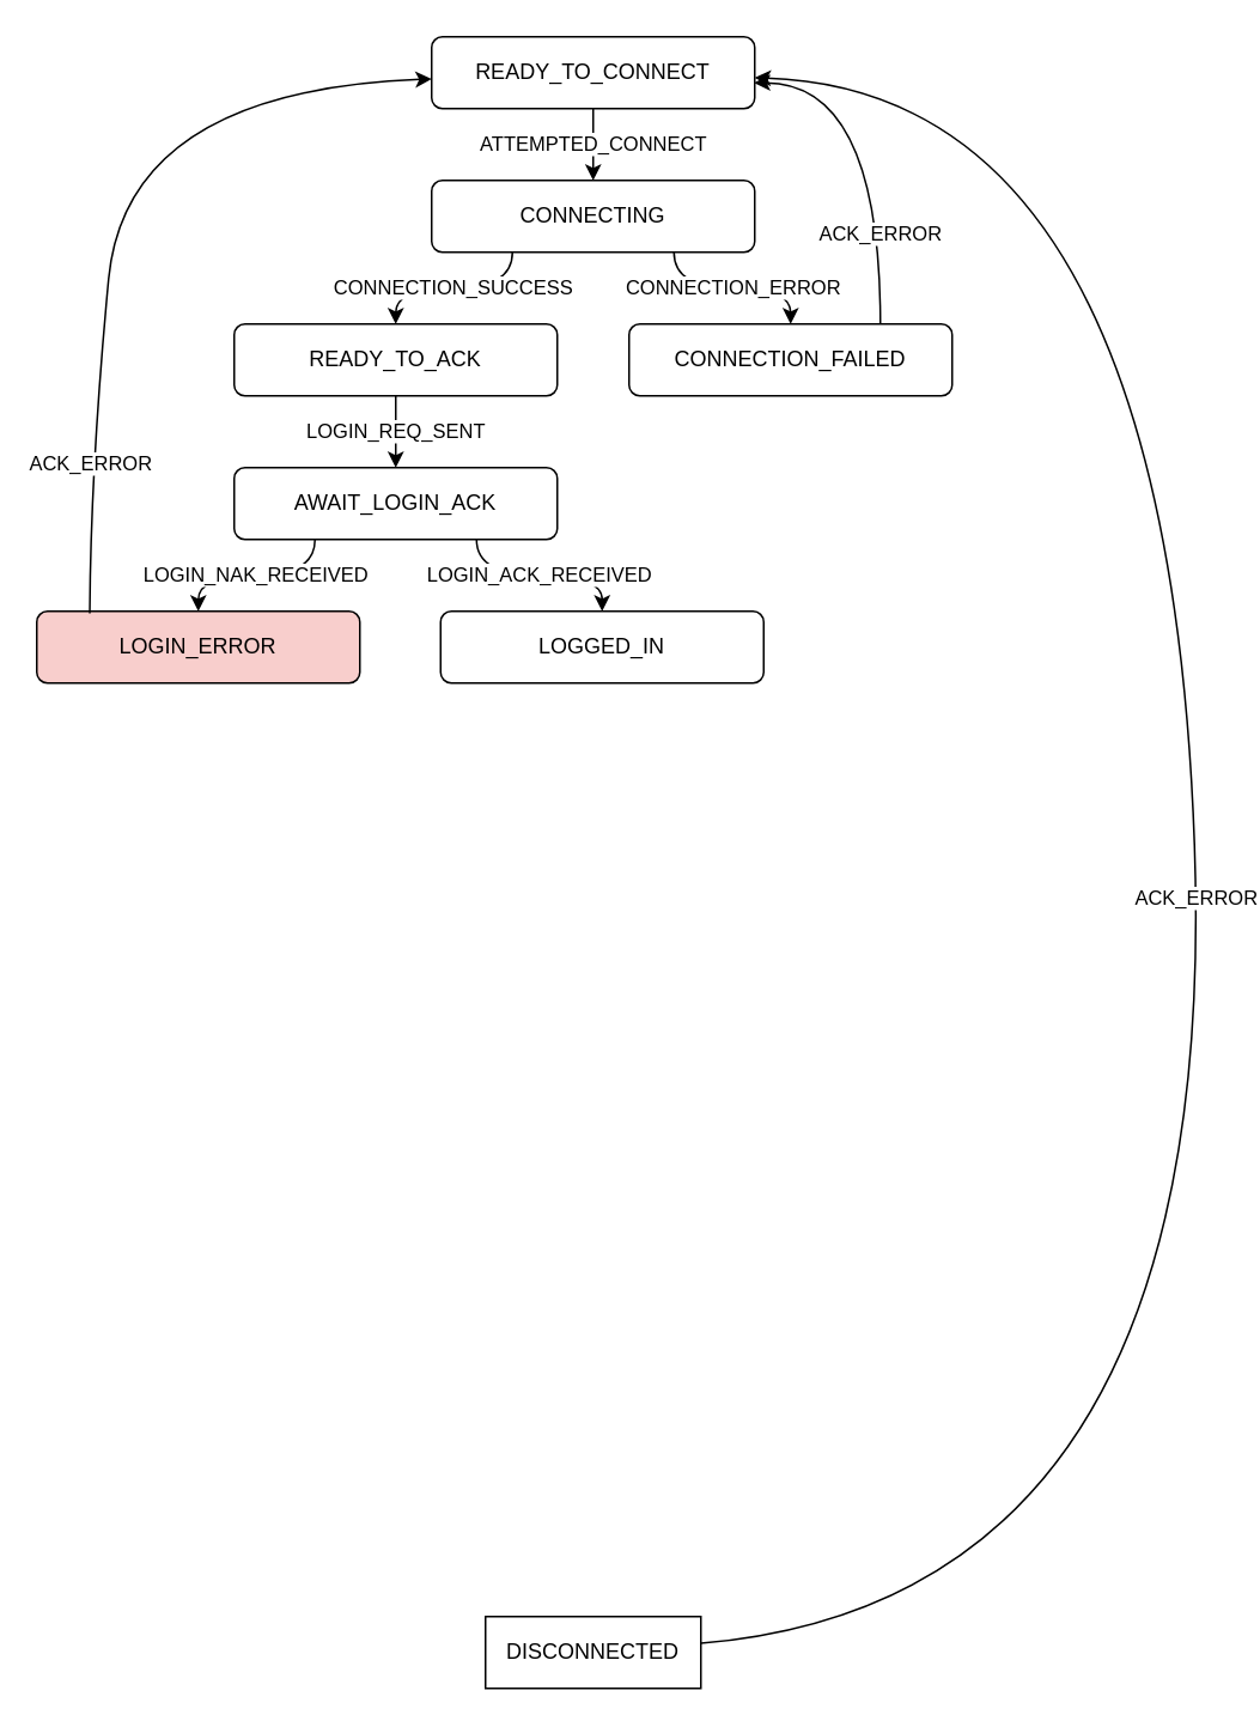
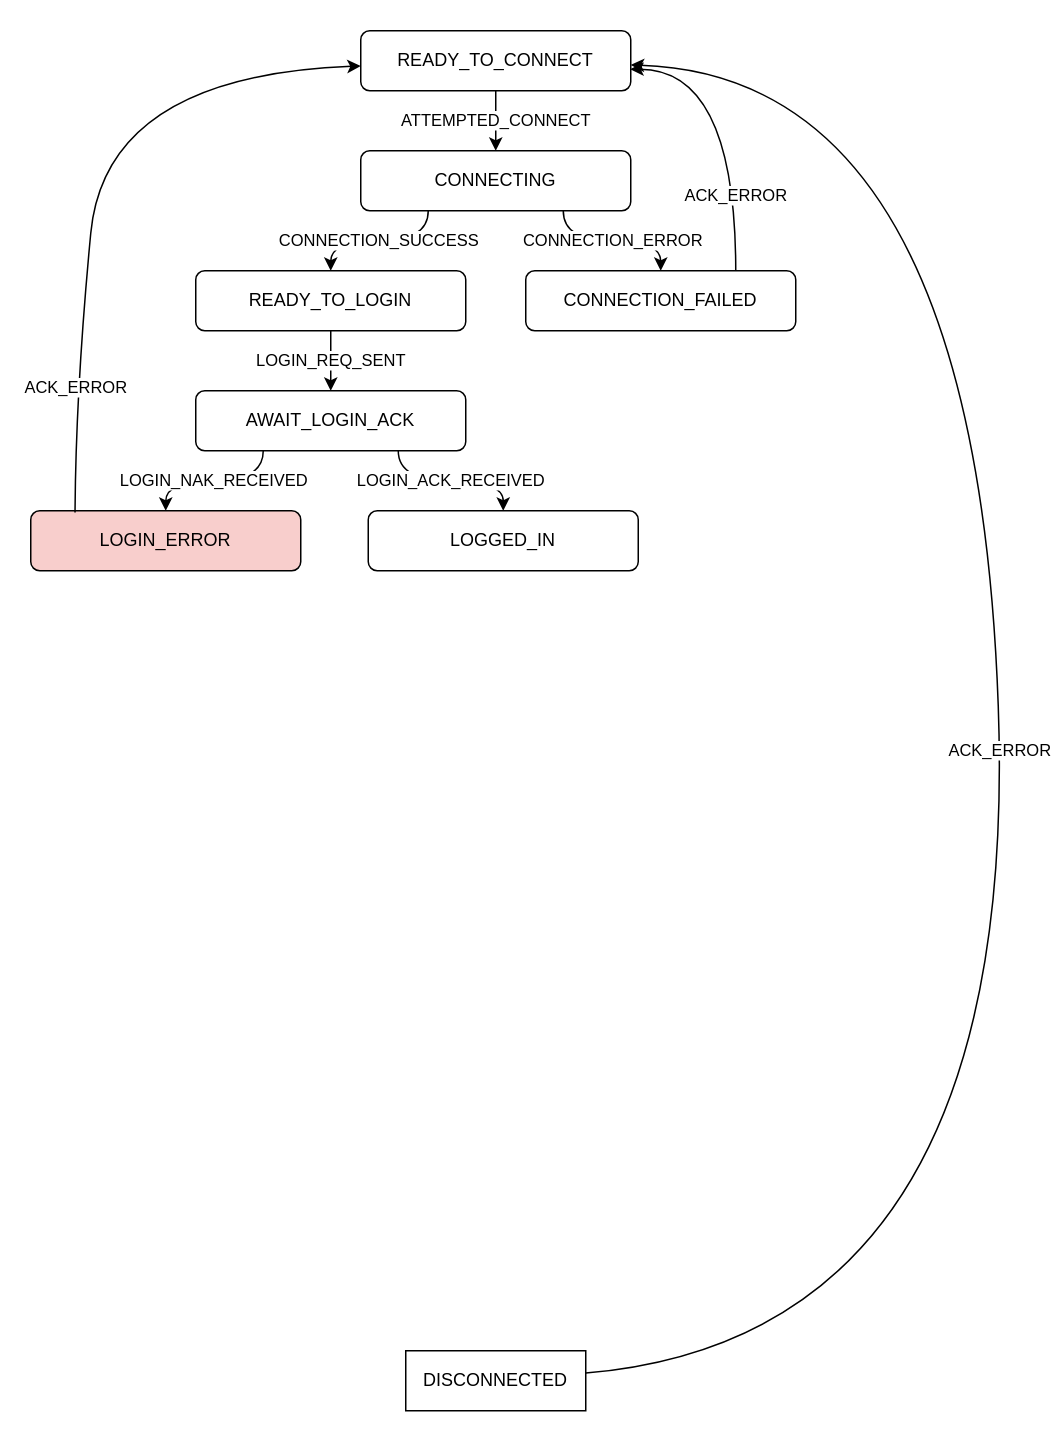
- <mxCell id="10" value="READY_TO_ACK" style="rounded=1;whiteSpace=wrap;html=1;" vertex="1" parent="1"><mxGeometry x="130" y="180" width="180" height="40" as="geometry" /></mxCell>
+ <mxCell id="10" value="READY_TO_LOGIN" style="rounded=1;whiteSpace=wrap;html=1;" vertex="1" parent="1"><mxGeometry x="130" y="180" width="180" height="40" as="geometry" /></mxCell>
